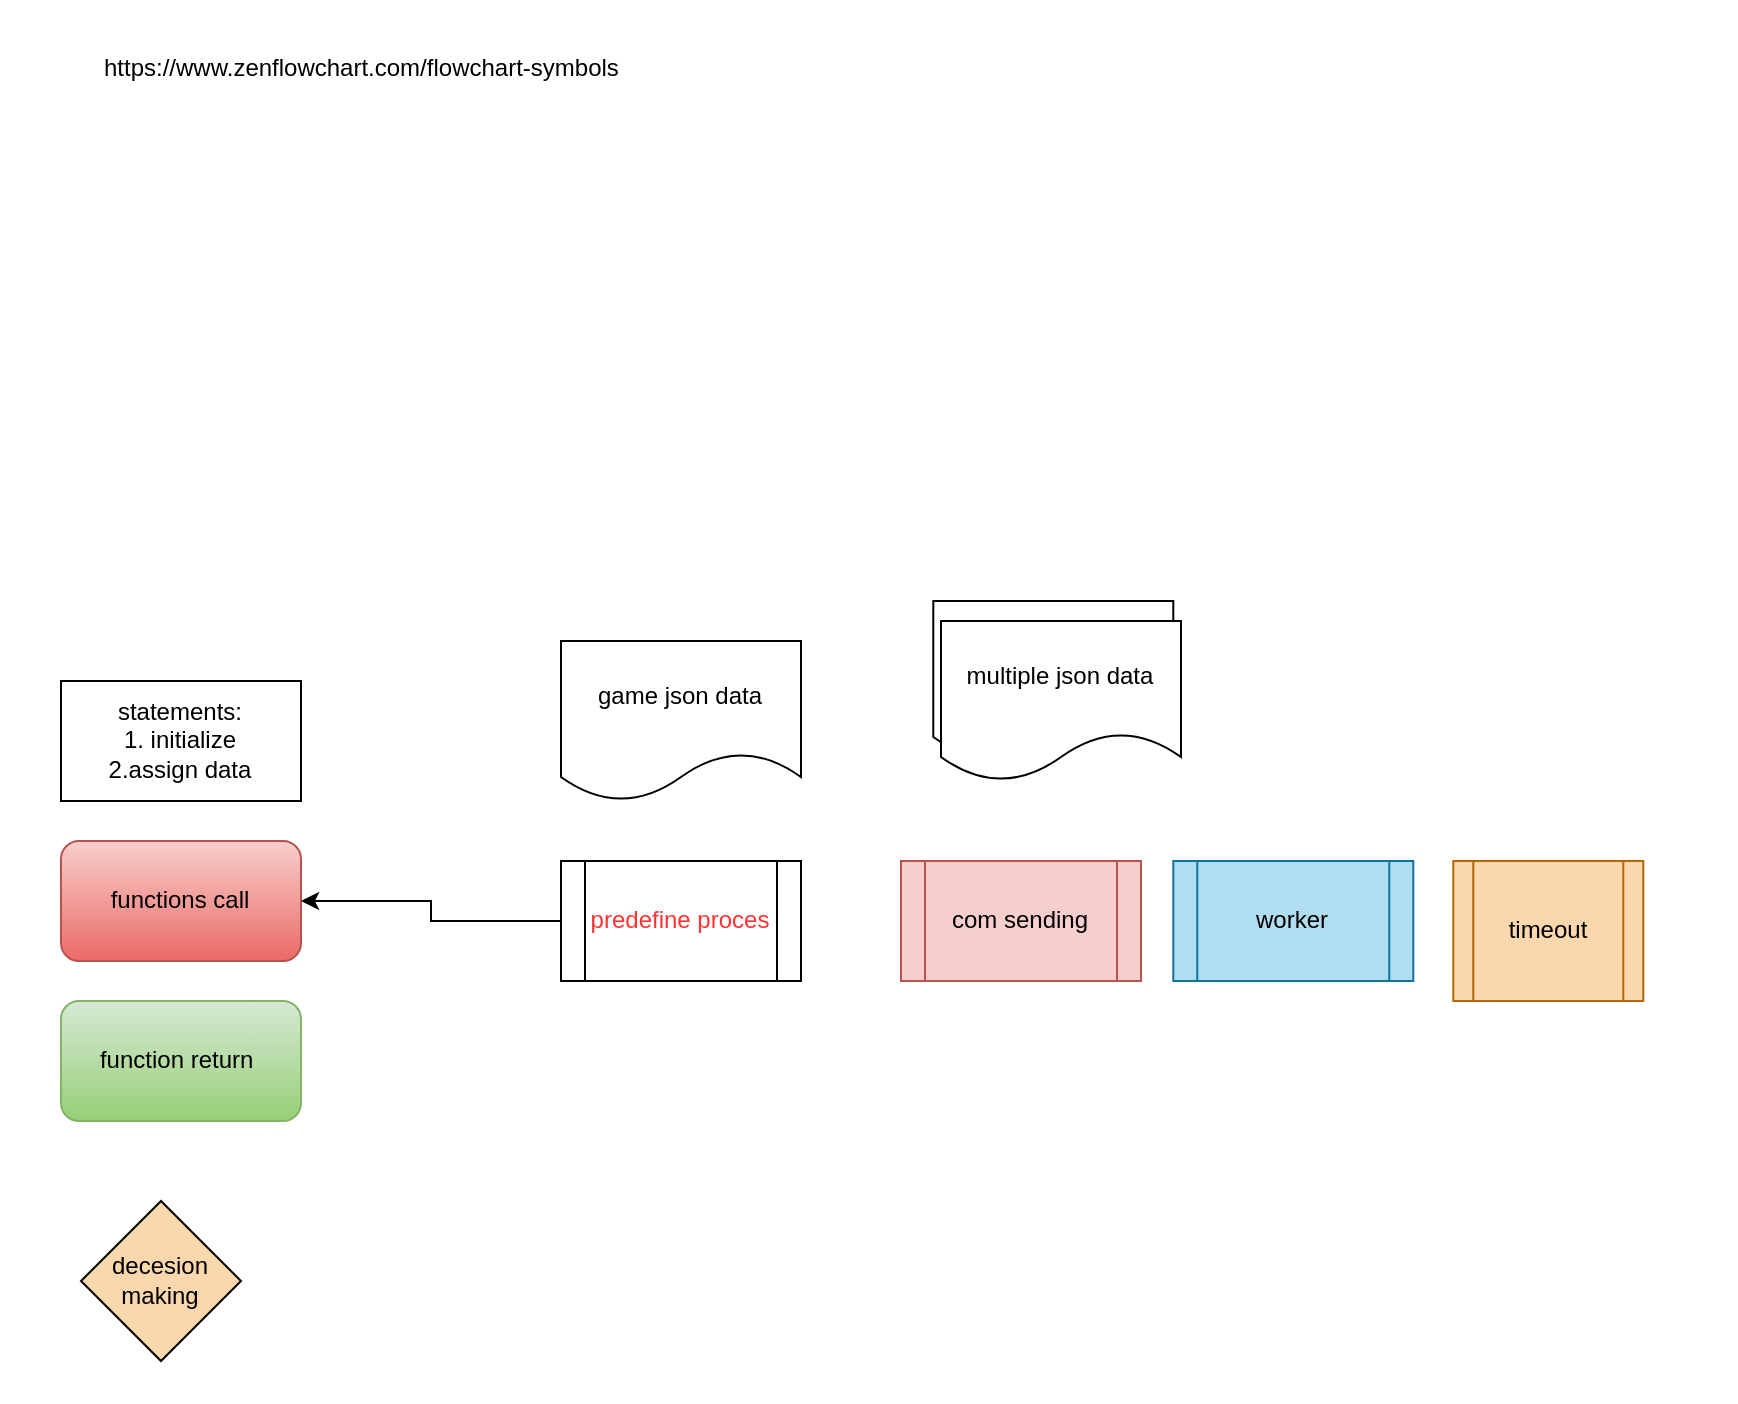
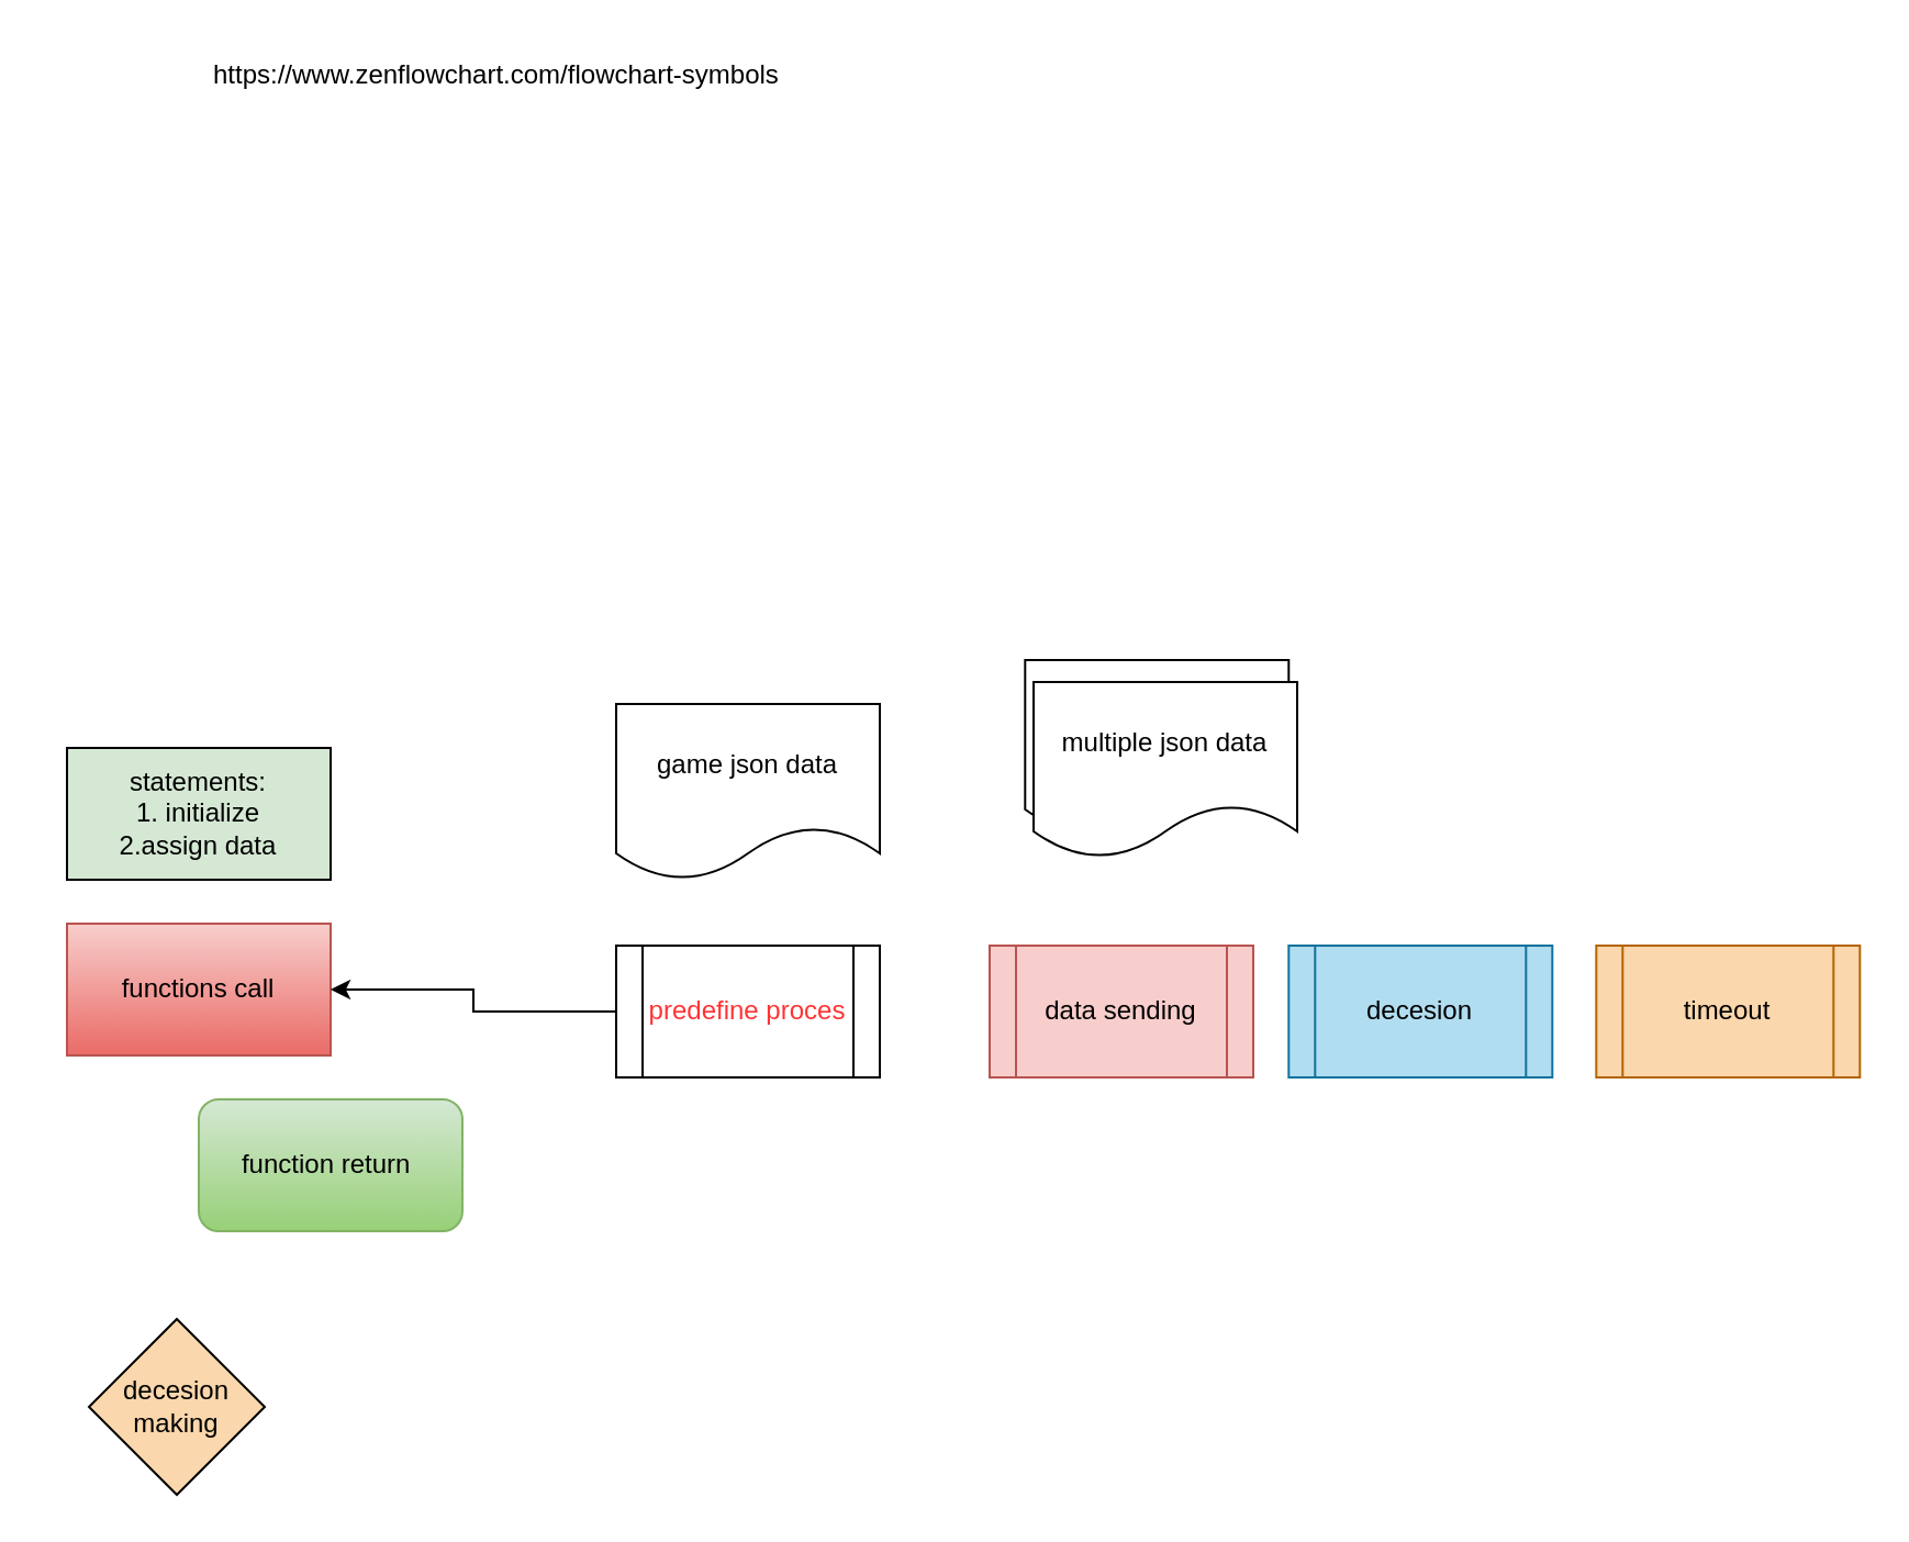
- <mxCell id="3" value="https://www.zenflowchart.com/flowchart-symbols" style="text;whiteSpace=wrap;html=1;" vertex="1" parent="1"><mxGeometry x="50" y="20" width="280" height="30" as="geometry" /></mxCell>
+ <mxCell id="3" value="https://www.zenflowchart.com/flowchart-symbols" style="text;whiteSpace=wrap;html=1;" vertex="1" parent="1"><mxGeometry x="95" y="20" width="280" height="30" as="geometry" /></mxCell>
- <mxCell id="4" value="statements:&lt;br&gt;1. initialize&lt;br&gt;2.assign data" style="rounded=0;whiteSpace=wrap;html=1;" vertex="1" parent="1"><mxGeometry x="30" y="340" width="120" height="60" as="geometry" /></mxCell>
+ <mxCell id="4" value="statements:&lt;br&gt;1. initialize&lt;br&gt;2.assign data" style="rounded=0;whiteSpace=wrap;html=1;fillColor=#d5e8d4;" vertex="1" parent="1"><mxGeometry x="30" y="340" width="120" height="60" as="geometry" /></mxCell>
- <mxCell id="5" value="functions call" style="rounded=1;whiteSpace=wrap;html=1;fillColor=#f8cecc;gradientColor=#ea6b66;strokeColor=#b85450;" vertex="1" parent="1"><mxGeometry x="30" y="420" width="120" height="60" as="geometry" /></mxCell>
+ <mxCell id="5" value="functions call" style="whiteSpace=wrap;html=1;fillColor=#f8cecc;gradientColor=#ea6b66;strokeColor=#b85450;rounded=0;" vertex="1" parent="1"><mxGeometry x="30" y="420" width="120" height="60" as="geometry" /></mxCell>
- <mxCell id="7" value="com sending" style="shape=process;whiteSpace=wrap;html=1;backgroundOutline=1;fillColor=#f8cecc;strokeColor=#b85450;" vertex="1" parent="1"><mxGeometry x="450" y="430" width="120" height="60" as="geometry" /></mxCell>
+ <mxCell id="7" value="data sending" style="shape=process;whiteSpace=wrap;html=1;backgroundOutline=1;fillColor=#f8cecc;strokeColor=#b85450;" vertex="1" parent="1"><mxGeometry x="450" y="430" width="120" height="60" as="geometry" /></mxCell>
- <mxCell id="9" value="worker" style="shape=process;whiteSpace=wrap;html=1;backgroundOutline=1;fillColor=#b1ddf0;strokeColor=#10739e;" vertex="1" parent="1"><mxGeometry x="586.15" y="430" width="120" height="60" as="geometry" /></mxCell>
+ <mxCell id="9" value="decesion" style="shape=process;whiteSpace=wrap;html=1;backgroundOutline=1;fillColor=#b1ddf0;strokeColor=#10739e;" vertex="1" parent="1"><mxGeometry x="586.15" y="430" width="120" height="60" as="geometry" /></mxCell>
- <mxCell id="8" value="timeout" style="shape=process;whiteSpace=wrap;html=1;backgroundOutline=1;fillColor=#fad7ac;strokeColor=#b46504;" vertex="1" parent="1"><mxGeometry x="726.15" y="430" width="95" height="70" as="geometry" /></mxCell>
+ <mxCell id="8" value="timeout" style="shape=process;whiteSpace=wrap;html=1;backgroundOutline=1;fillColor=#fad7ac;strokeColor=#b46504;" vertex="1" parent="1"><mxGeometry x="726.15" y="430" width="120" height="60" as="geometry" /></mxCell>
- <mxCell id="12" value="function return&amp;nbsp;" style="rounded=1;whiteSpace=wrap;html=1;fillColor=#d5e8d4;gradientColor=#97d077;strokeColor=#82b366;" vertex="1" parent="1"><mxGeometry x="30" y="500" width="120" height="60" as="geometry" /></mxCell>
+ <mxCell id="12" value="function return&amp;nbsp;" style="rounded=1;whiteSpace=wrap;html=1;fillColor=#d5e8d4;gradientColor=#97d077;strokeColor=#82b366;" vertex="1" parent="1"><mxGeometry x="90" y="500" width="120" height="60" as="geometry" /></mxCell>
